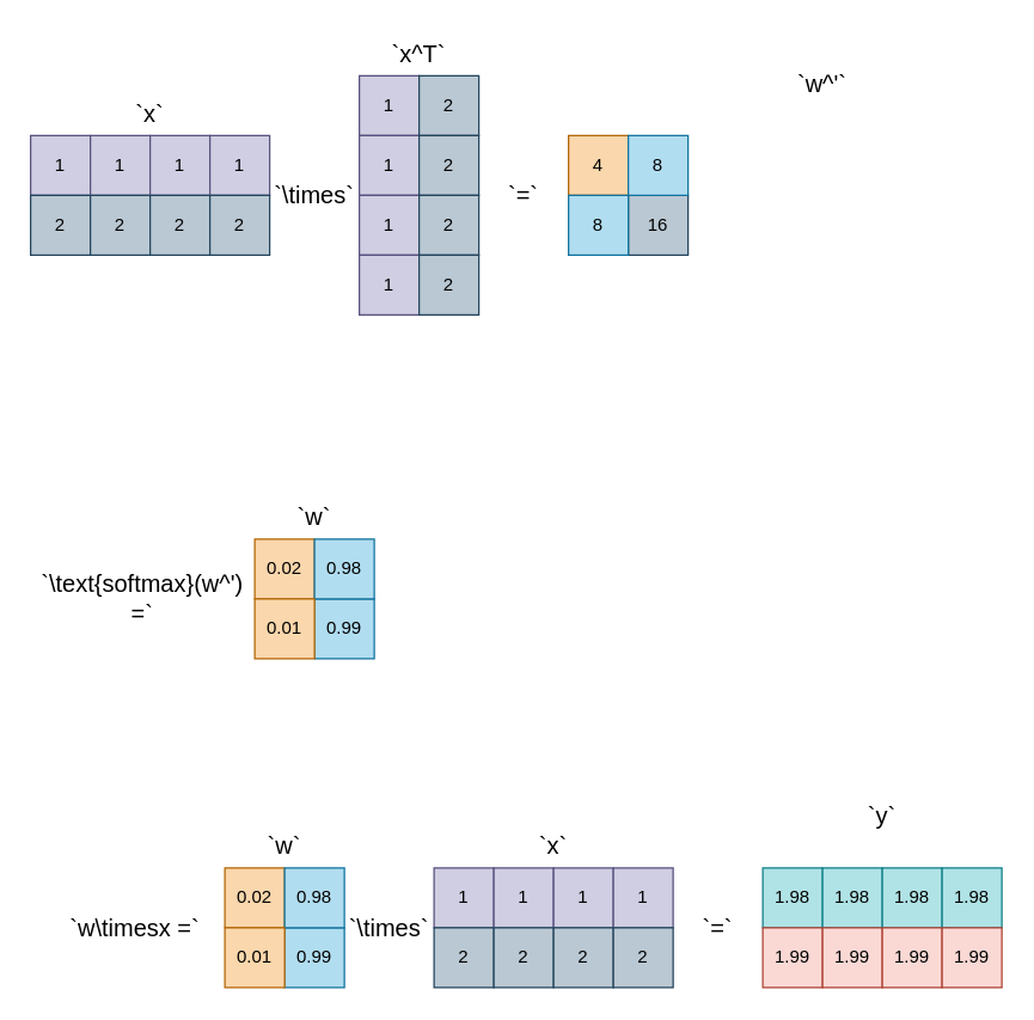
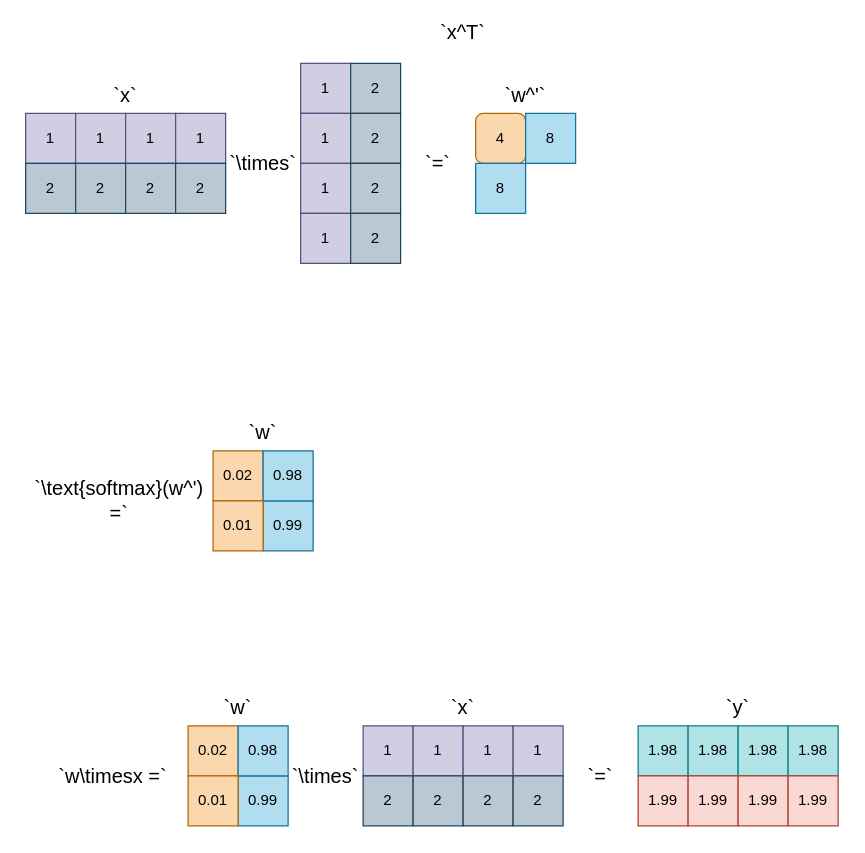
- <mxCell id="16" value="`x^T`" style="text;html=1;strokeColor=none;fillColor=none;align=center;verticalAlign=middle;whiteSpace=wrap;rounded=0;fontSize=16;" parent="1" vertex="1"><mxGeometry x="240" y="20" width="80" height="30" as="geometry" /></mxCell>
+ <mxCell id="16" value="`x^T`" style="text;html=1;strokeColor=none;fillColor=none;align=center;verticalAlign=middle;whiteSpace=wrap;rounded=0;fontSize=16;" parent="1" vertex="1"><mxGeometry x="330" y="10" width="80" height="30" as="geometry" /></mxCell>
- <mxCell id="26" value="`w^'`" style="text;html=1;strokeColor=none;fillColor=none;align=center;verticalAlign=middle;whiteSpace=wrap;rounded=0;fontSize=16;" parent="1" vertex="1"><mxGeometry x="510" y="40" width="80" height="30" as="geometry" /></mxCell>
+ <mxCell id="26" value="`w^'`" style="text;html=1;strokeColor=none;fillColor=none;align=center;verticalAlign=middle;whiteSpace=wrap;rounded=0;fontSize=16;" parent="1" vertex="1"><mxGeometry x="380" y="60" width="80" height="30" as="geometry" /></mxCell>
- <mxCell id="12" value="4" style="rounded=0;whiteSpace=wrap;html=1;fillColor=#fad7ac;strokeColor=#b46504;" parent="1" vertex="1"><mxGeometry x="380" y="90" width="40" height="40" as="geometry" /></mxCell>
+ <mxCell id="12" value="4" style="whiteSpace=wrap;html=1;fillColor=#fad7ac;strokeColor=#b46504;rounded=1;" parent="1" vertex="1"><mxGeometry x="380" y="90" width="40" height="40" as="geometry" /></mxCell>
- <mxCell id="13" value="16" style="rounded=0;whiteSpace=wrap;html=1;fillColor=#bac8d3;strokeColor=#23445d;" parent="1" vertex="1"><mxGeometry x="420" y="130" width="40" height="40" as="geometry" /></mxCell>
- <mxCell id="48" value="`y`" style="text;html=1;strokeColor=none;fillColor=none;align=center;verticalAlign=middle;whiteSpace=wrap;rounded=0;fontSize=16;" parent="1" vertex="1"><mxGeometry x="510" y="530" width="160" height="30" as="geometry" /></mxCell>
+ <mxCell id="48" value="`y`" style="text;html=1;strokeColor=none;fillColor=none;align=center;verticalAlign=middle;whiteSpace=wrap;rounded=0;fontSize=16;" parent="1" vertex="1"><mxGeometry x="510" y="550" width="160" height="30" as="geometry" /></mxCell>
